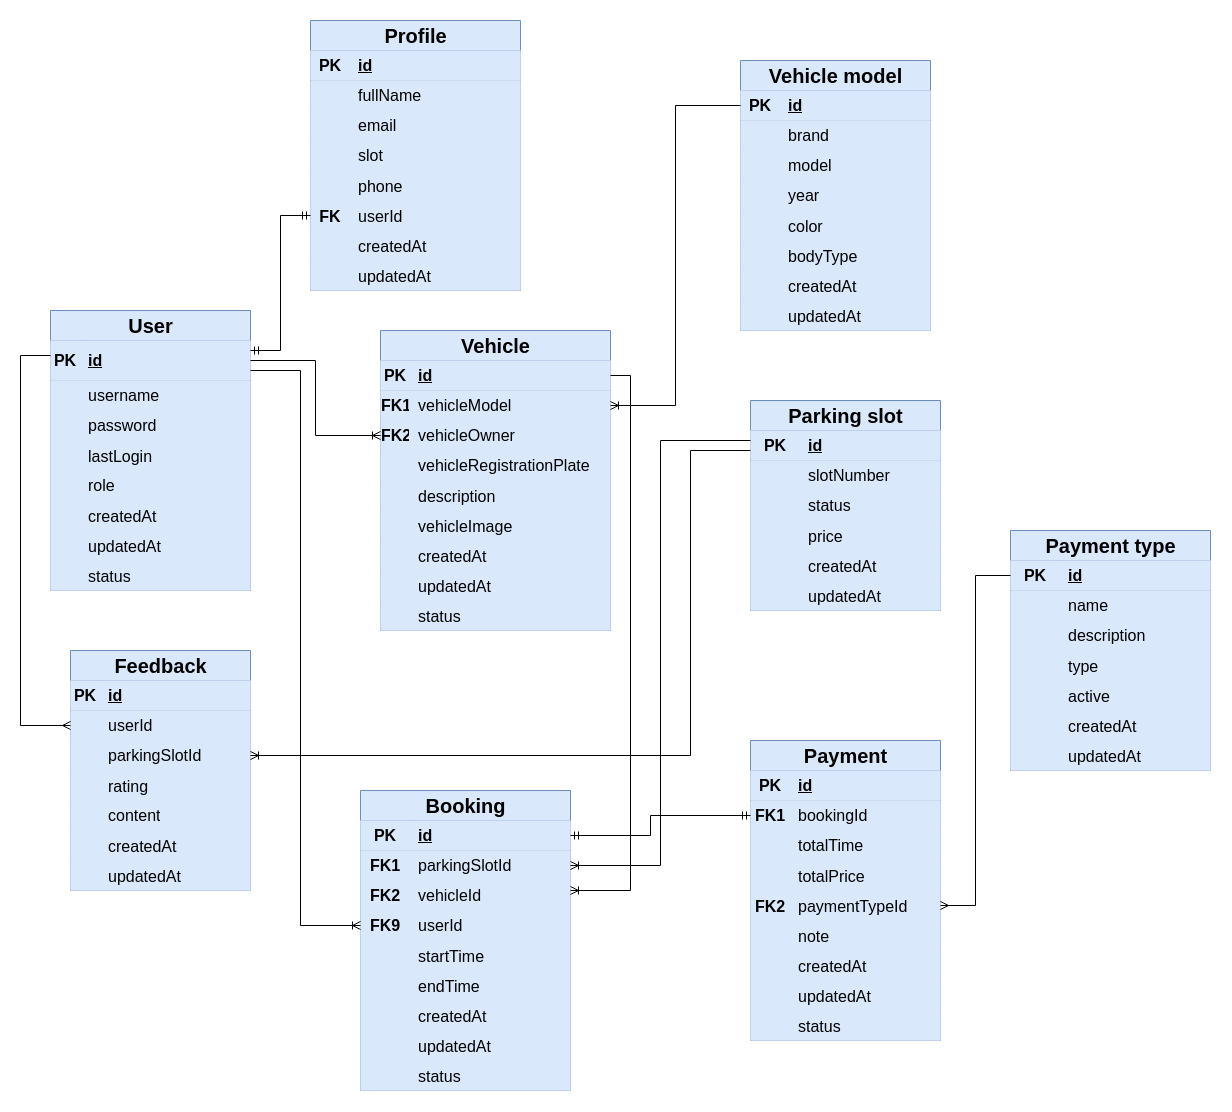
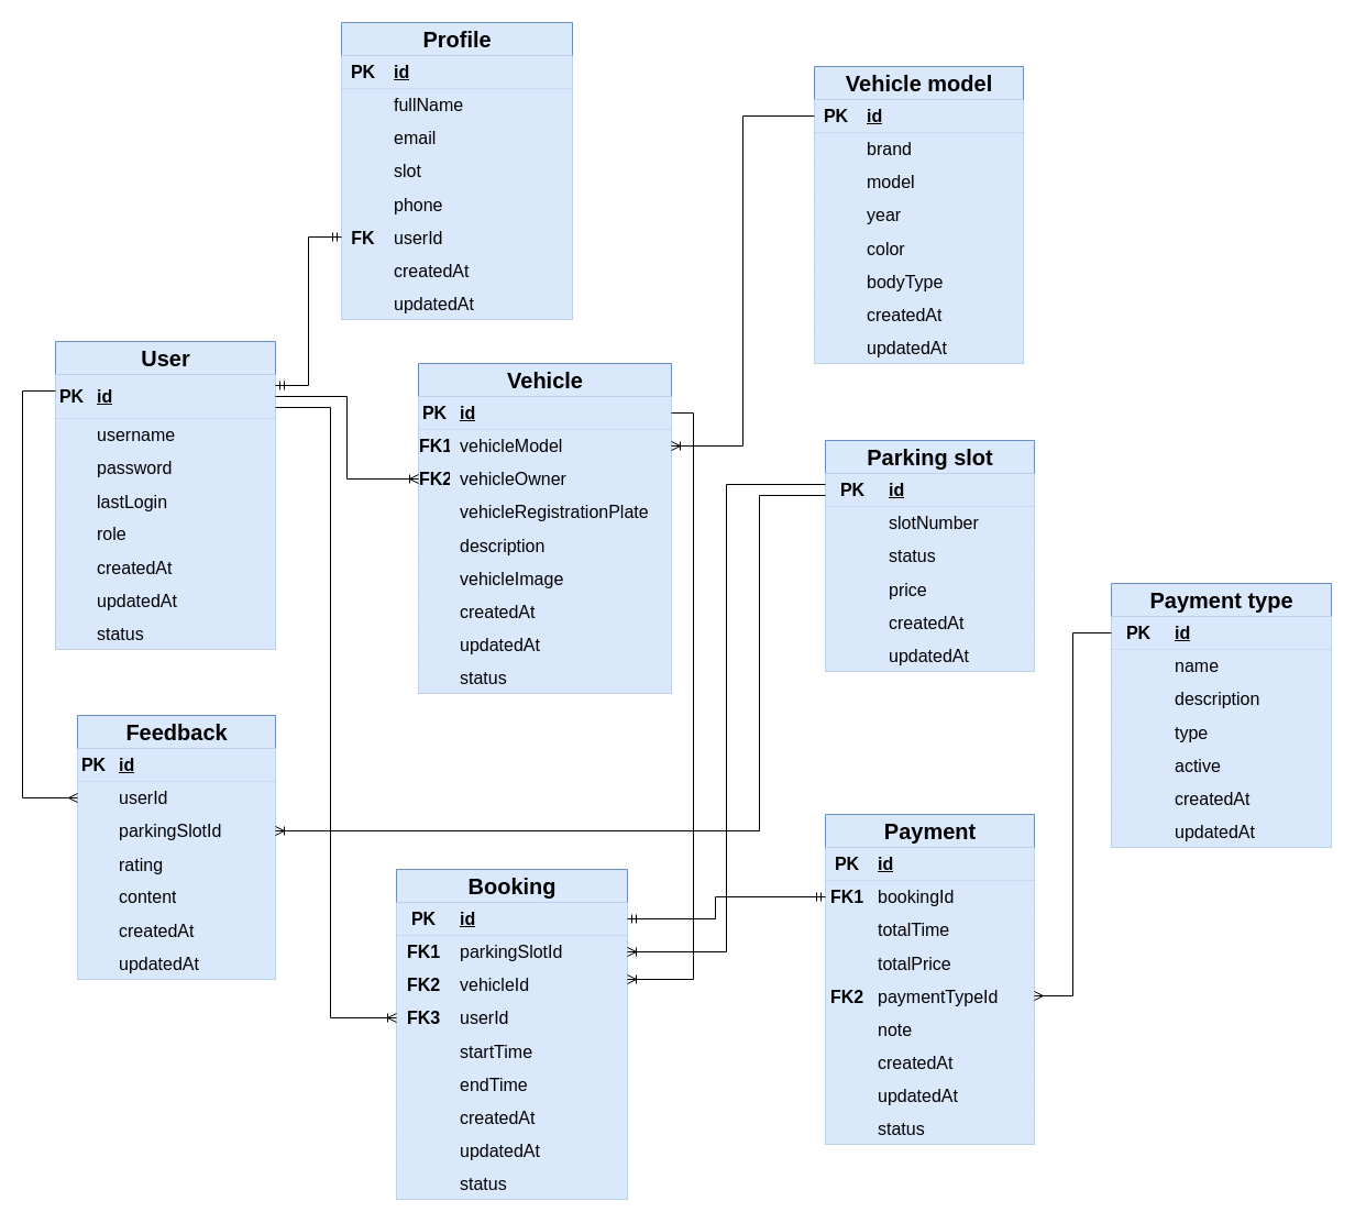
- <mxCell id="137" value="&lt;b&gt;FK9&lt;/b&gt;" style="shape=partialRectangle;connectable=0;fillColor=#dae8fc;top=0;left=0;bottom=0;right=0;editable=1;overflow=hidden;whiteSpace=wrap;html=1;fontSize=16;strokeColor=#6c8ebf;labelBorderColor=none;fontFamily=Helvetica;" parent="136" vertex="1"><mxGeometry width="50" height="30" as="geometry"><mxRectangle width="50" height="30" as="alternateBounds" /></mxGeometry></mxCell>
+ <mxCell id="137" value="&lt;b&gt;FK3&lt;/b&gt;" style="shape=partialRectangle;connectable=0;fillColor=#dae8fc;top=0;left=0;bottom=0;right=0;editable=1;overflow=hidden;whiteSpace=wrap;html=1;fontSize=16;strokeColor=#6c8ebf;labelBorderColor=none;fontFamily=Helvetica;" parent="136" vertex="1"><mxGeometry width="50" height="30" as="geometry"><mxRectangle width="50" height="30" as="alternateBounds" /></mxGeometry></mxCell>
